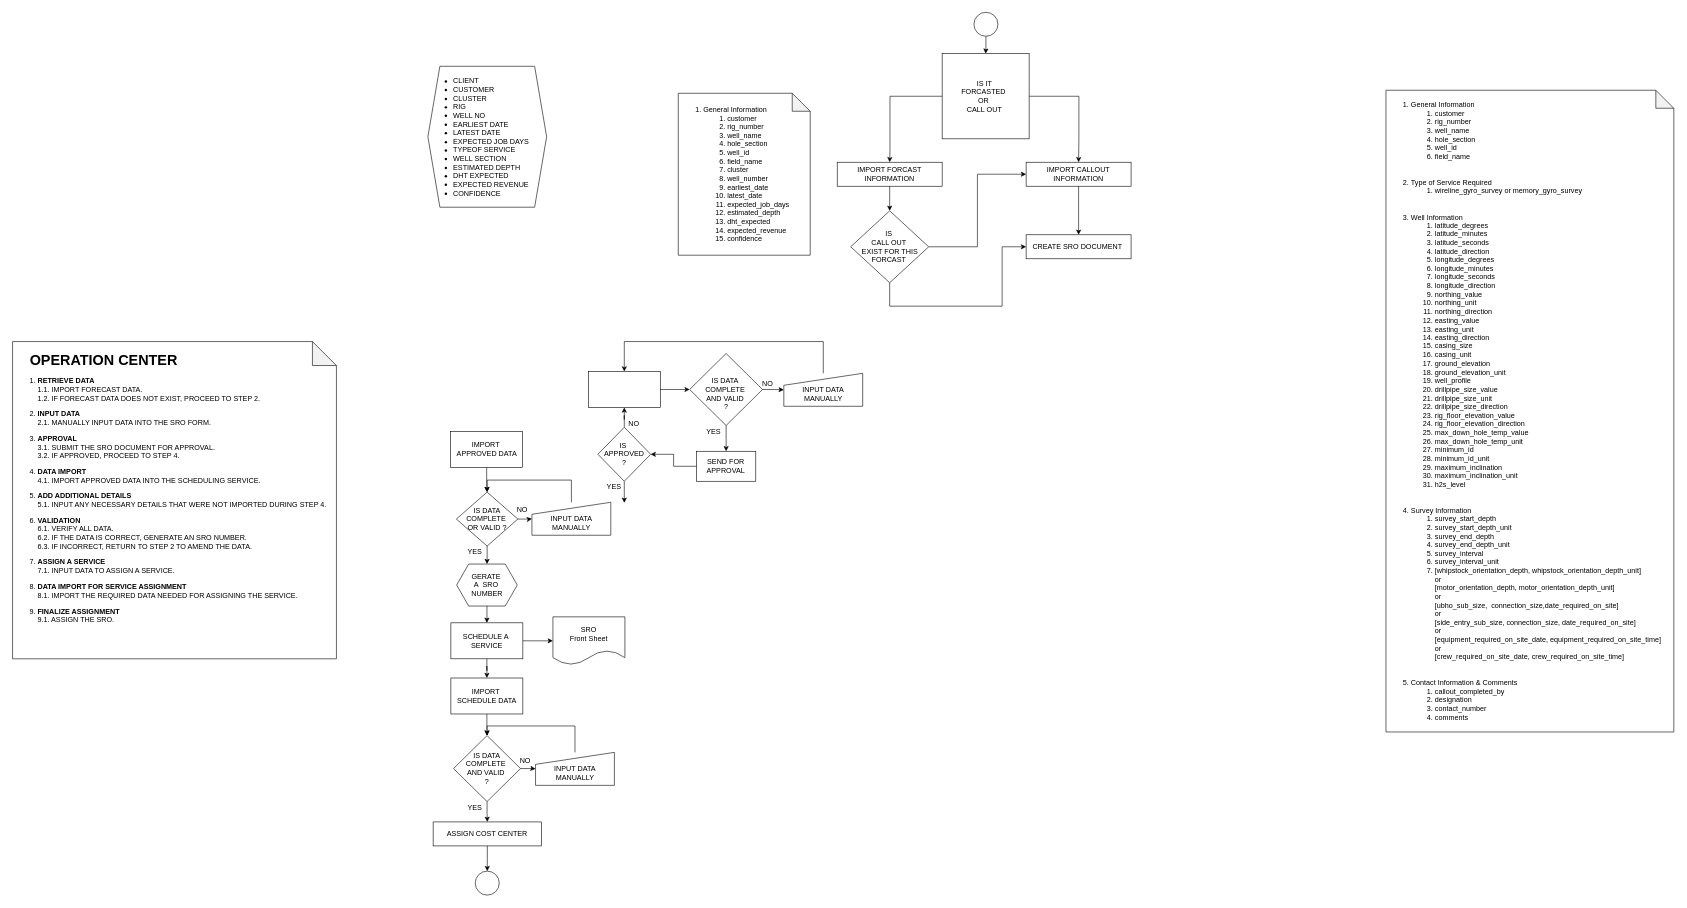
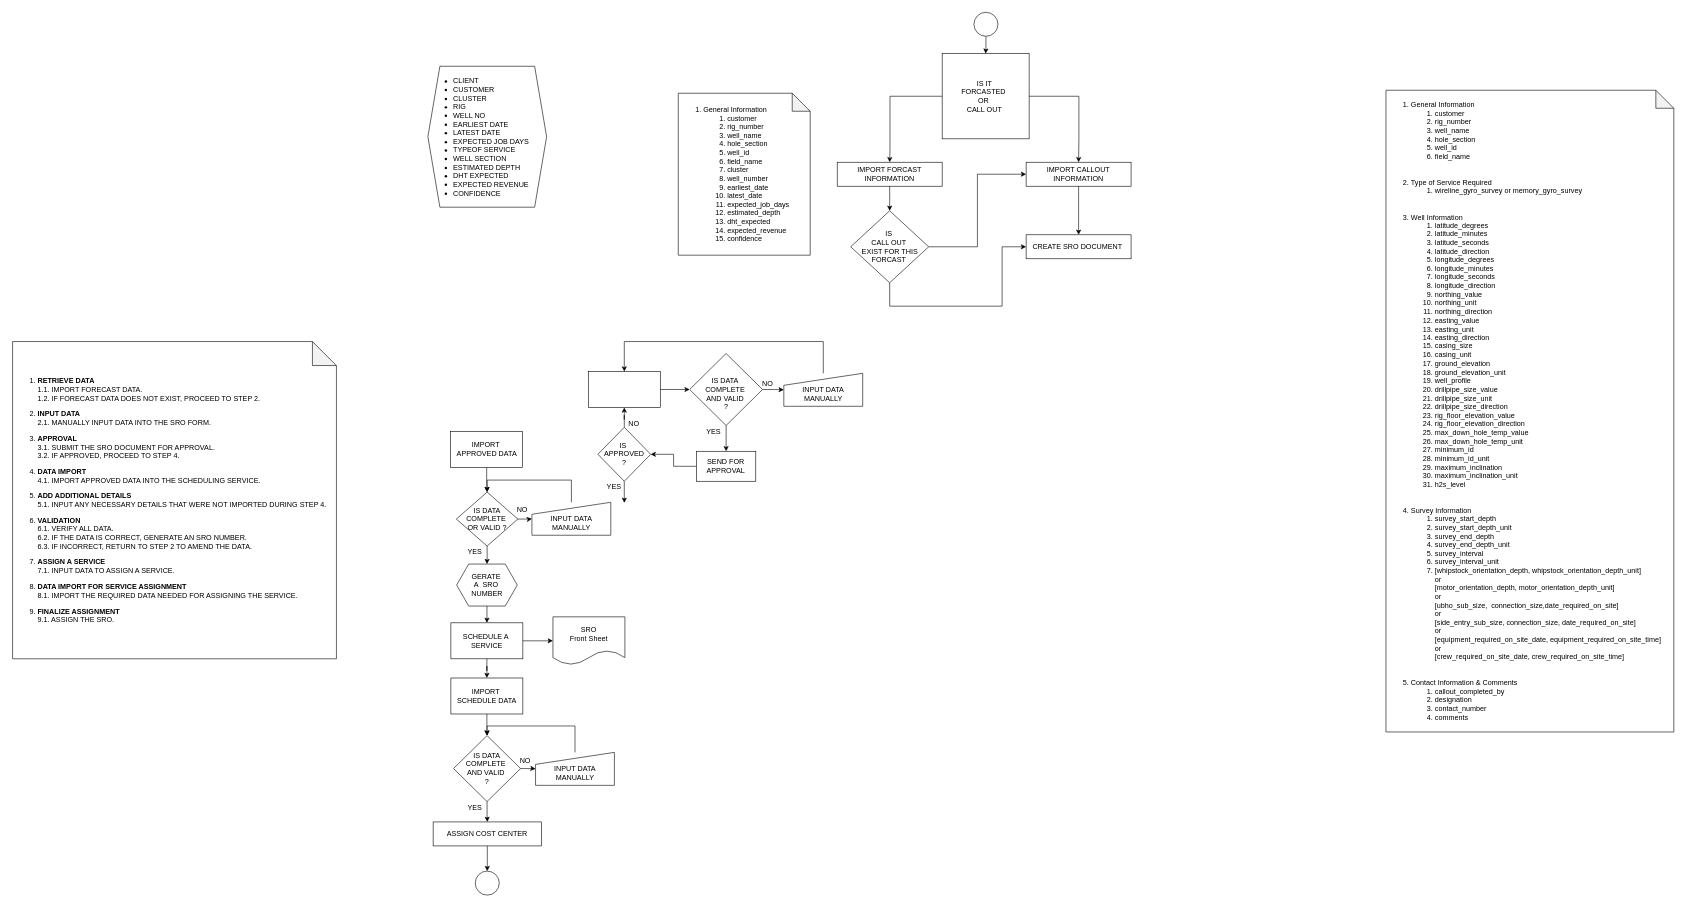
- <mxCell id="47" value="&lt;h1 style=&quot;margin-top: 0px;&quot;&gt;OPERATION CENTER&lt;/h1&gt;" style="text;html=1;whiteSpace=wrap;overflow=hidden;rounded=0;" vertex="1" parent="45"><mxGeometry x="26.5" y="10" width="279.5" height="40" as="geometry" /></mxCell>
